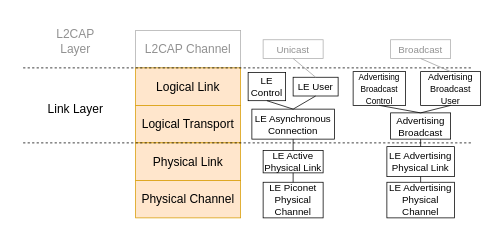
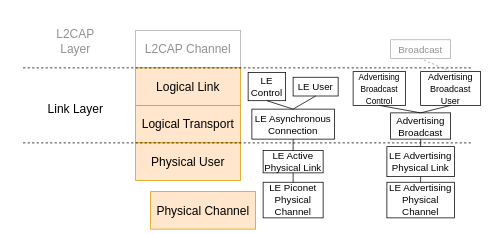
- <mxCell id="21" value="Unicast" style="rounded=0;whiteSpace=wrap;html=1;glass=0;labelBackgroundColor=none;strokeWidth=1;fillColor=#ffffff;gradientColor=none;fontSize=13;fontColor=#919191;strokeColor=#ADADAD;" parent="1" vertex="1"><mxGeometry x="350" y="52.5" width="80" height="25" as="geometry" /></mxCell>
- <mxCell id="31" value="" style="endArrow=none;html=1;fontSize=13;strokeWidth=1;fillColor=#E8E8E8;exitX=0.5;exitY=0;exitDx=0;exitDy=0;entryX=0.5;entryY=1;entryDx=0;entryDy=0;strokeColor=#9E9E9E;" parent="1" source="16" target="20" edge="1"><mxGeometry width="50" height="50" relative="1" as="geometry"><mxPoint x="470" y="285" as="sourcePoint" /><mxPoint x="470" y="260" as="targetPoint" /></mxGeometry></mxCell>
+ <mxCell id="31" value="" style="endArrow=none;html=1;fontSize=13;strokeWidth=1;fillColor=#E8E8E8;exitX=0.5;exitY=0;exitDx=0;exitDy=0;entryX=0.5;entryY=1;entryDx=0;entryDy=0;strokeColor=#9E9E9E;dashed=1;" parent="1" source="16" target="20" edge="1"><mxGeometry width="50" height="50" relative="1" as="geometry"><mxPoint x="470" y="285" as="sourcePoint" /><mxPoint x="470" y="260" as="targetPoint" /></mxGeometry></mxCell>
- <mxCell id="26" value="" style="endArrow=none;html=1;fontSize=13;strokeWidth=1;fillColor=#E8E8E8;exitX=0.5;exitY=0;exitDx=0;exitDy=0;entryX=0.5;entryY=1;entryDx=0;entryDy=0;strokeColor=#9E9E9E;" parent="1" source="19" target="21" edge="1"><mxGeometry width="50" height="50" relative="1" as="geometry"><mxPoint x="420" y="235" as="sourcePoint" /><mxPoint x="420" y="210" as="targetPoint" /></mxGeometry></mxCell>
- <mxCell id="5" value="&lt;span style=&quot;font-size: 16px&quot;&gt;Physical Link&lt;/span&gt;" style="rounded=0;whiteSpace=wrap;html=1;fillColor=#ffe6cc;strokeColor=#d79b00;" parent="1" vertex="1"><mxGeometry x="180" y="190" width="140" height="50" as="geometry" /></mxCell>
+ <mxCell id="5" value="&lt;span style=&quot;font-size: 16px&quot;&gt;Physical User&lt;/span&gt;" style="rounded=0;whiteSpace=wrap;html=1;fillColor=#ffe6cc;strokeColor=#d79b00;" parent="1" vertex="1"><mxGeometry x="180" y="190" width="140" height="50" as="geometry" /></mxCell>
- <mxCell id="6" value="&lt;span style=&quot;font-size: 16px&quot;&gt;Physical Channel&lt;/span&gt;" style="rounded=0;whiteSpace=wrap;html=1;fillColor=#ffe6cc;strokeColor=#d79b00;" parent="1" vertex="1"><mxGeometry x="180" y="240" width="140" height="50" as="geometry" /></mxCell>
+ <mxCell id="6" value="&lt;span style=&quot;font-size: 16px&quot;&gt;Physical Channel&lt;/span&gt;" style="rounded=0;whiteSpace=wrap;html=1;fillColor=#ffe6cc;strokeColor=#d79b00;" parent="1" vertex="1"><mxGeometry x="200" y="255" width="140" height="50" as="geometry" /></mxCell>
